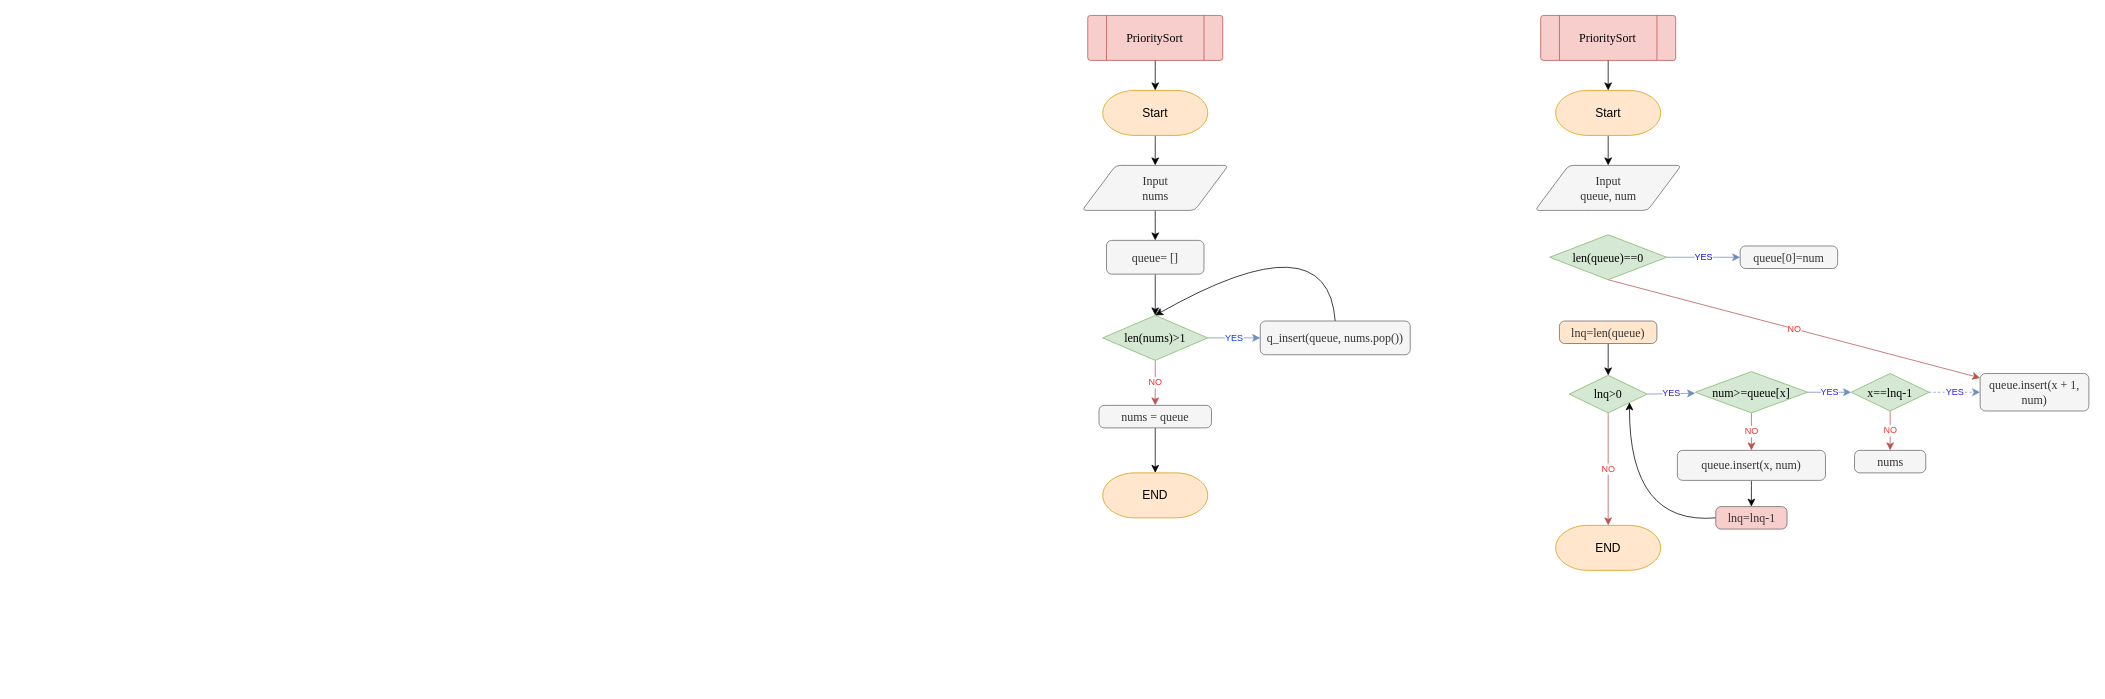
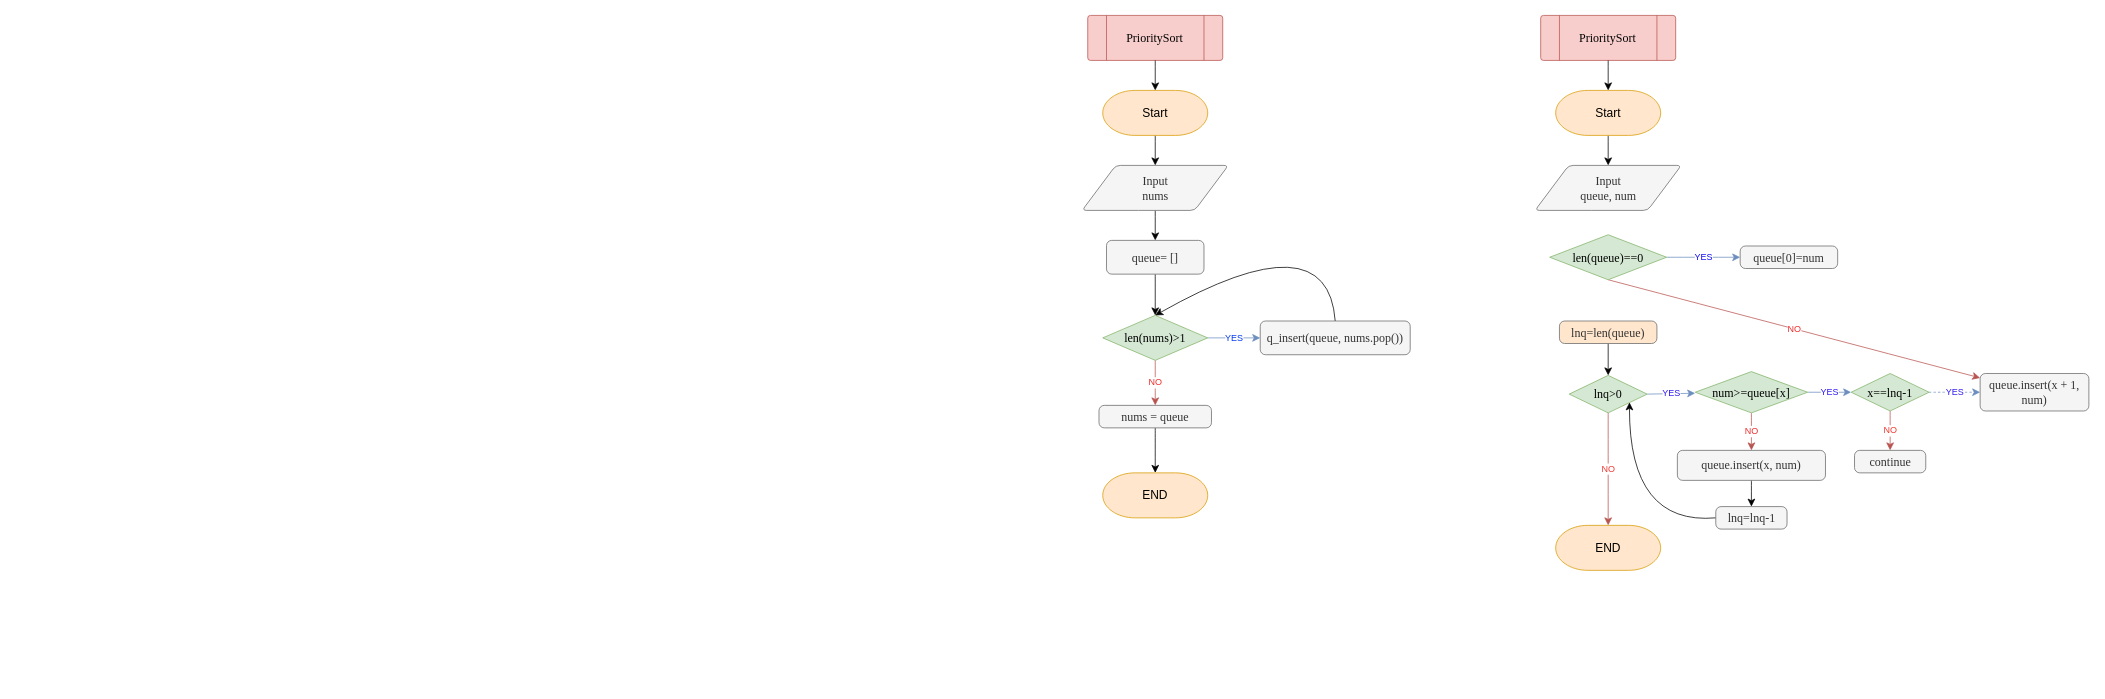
- <mxCell id="43" value="&lt;div&gt;nums&lt;/div&gt;" style="rounded=1;whiteSpace=wrap;html=1;absoluteArcSize=1;arcSize=14;strokeWidth=1;fontFamily=Lucida Console;fontSize=16;fillColor=#f5f5f5;strokeColor=#666666;fontColor=#333333;" vertex="1" parent="1"><mxGeometry x="2472.5" y="600" width="95" height="30" as="geometry" /></mxCell>
+ <mxCell id="43" value="&lt;div&gt;continue&lt;/div&gt;" style="rounded=1;whiteSpace=wrap;html=1;absoluteArcSize=1;arcSize=14;strokeWidth=1;fontFamily=Lucida Console;fontSize=16;fillColor=#f5f5f5;strokeColor=#666666;fontColor=#333333;" vertex="1" parent="1"><mxGeometry x="2472.5" y="600" width="95" height="30" as="geometry" /></mxCell>
- <mxCell id="47" value="&lt;div&gt;lnq=lnq-1&lt;/div&gt;" style="rounded=1;whiteSpace=wrap;html=1;absoluteArcSize=1;arcSize=14;strokeWidth=1;fontFamily=Lucida Console;fontSize=16;fillColor=#f8cecc;strokeColor=#666666;fontColor=#333333;" vertex="1" parent="1"><mxGeometry x="2287.5" y="675" width="95" height="30" as="geometry" /></mxCell>
+ <mxCell id="47" value="&lt;div&gt;lnq=lnq-1&lt;/div&gt;" style="rounded=1;whiteSpace=wrap;html=1;absoluteArcSize=1;arcSize=14;strokeWidth=1;fontFamily=Lucida Console;fontSize=16;fillColor=#f5f5f5;strokeColor=#666666;fontColor=#333333;" vertex="1" parent="1"><mxGeometry x="2287.5" y="675" width="95" height="30" as="geometry" /></mxCell>
